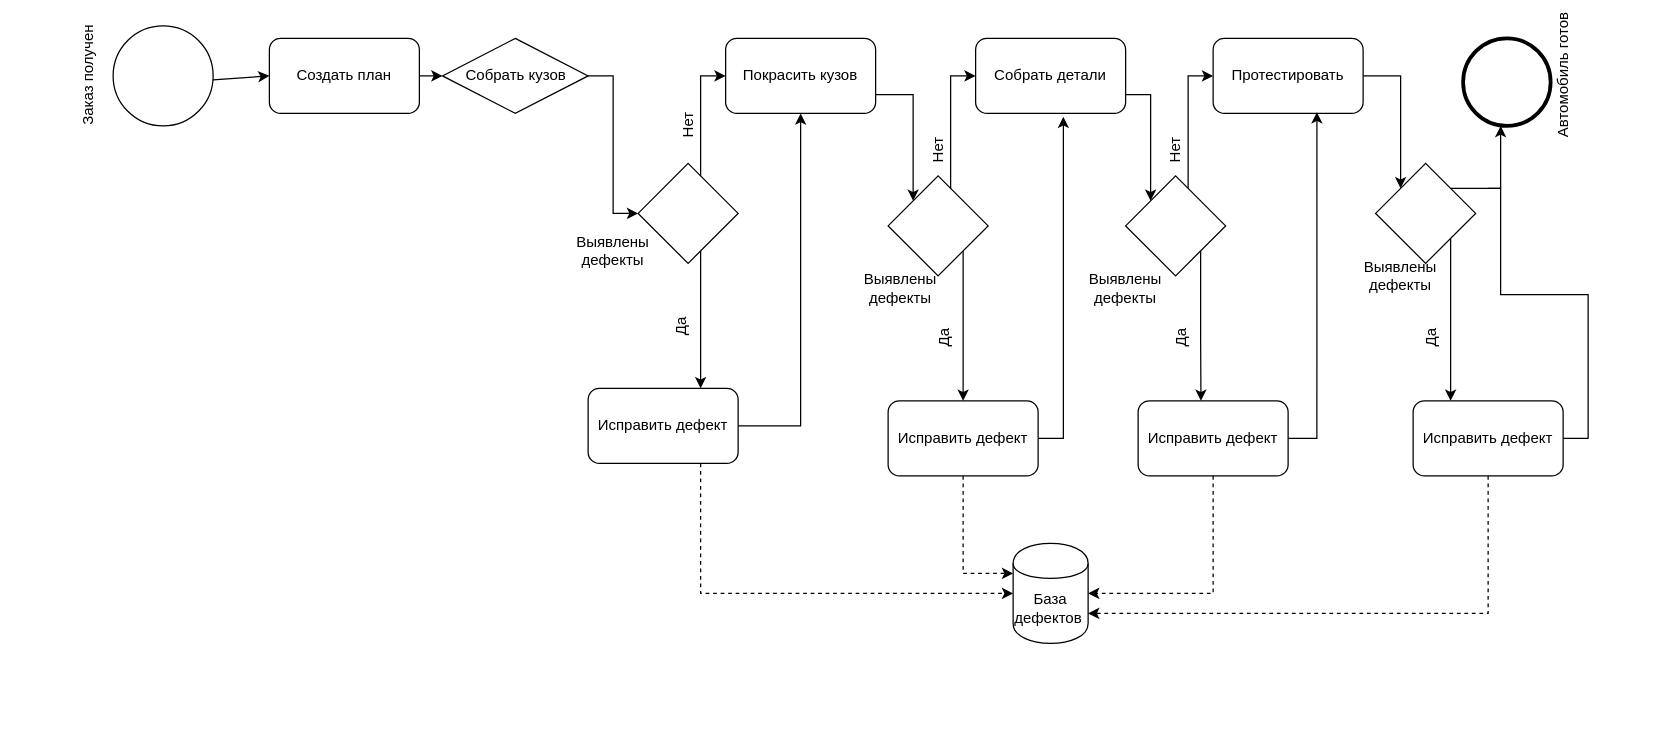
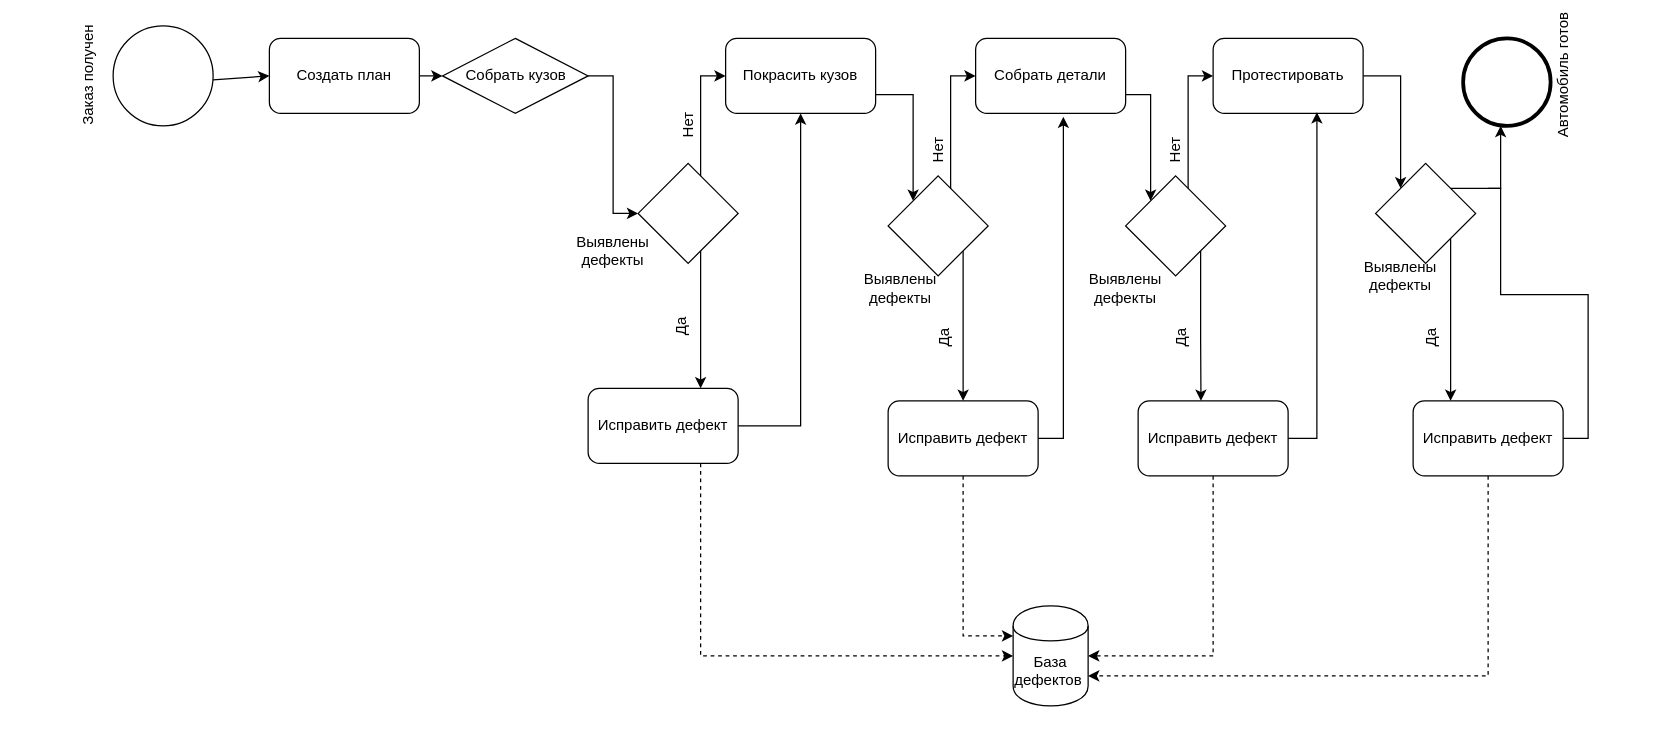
- <mxCell id="31" value="База дефектов&amp;nbsp;" style="shape=cylinder;whiteSpace=wrap;html=1;boundedLbl=1;backgroundOutline=1;" parent="1" vertex="1"><mxGeometry x="810" y="434" width="60" height="80" as="geometry" /></mxCell>
+ <mxCell id="31" value="База дефектов&amp;nbsp;" style="shape=cylinder;whiteSpace=wrap;html=1;boundedLbl=1;backgroundOutline=1;" parent="1" vertex="1"><mxGeometry x="810" y="484" width="60" height="80" as="geometry" /></mxCell>
